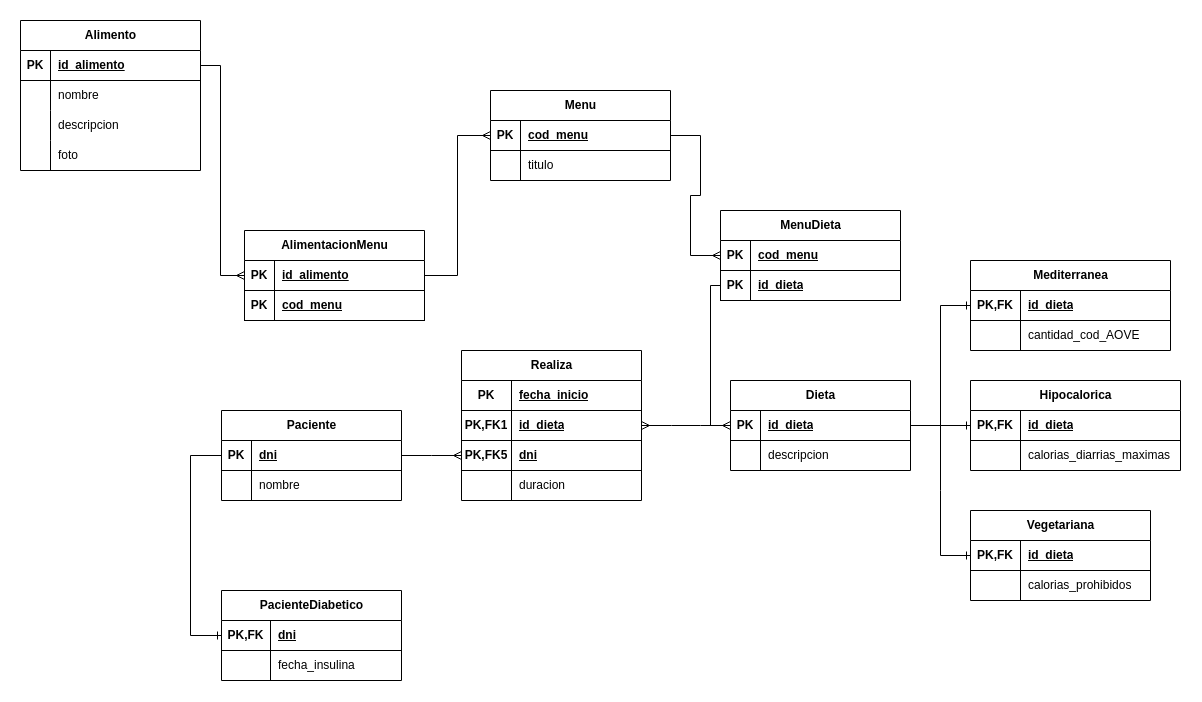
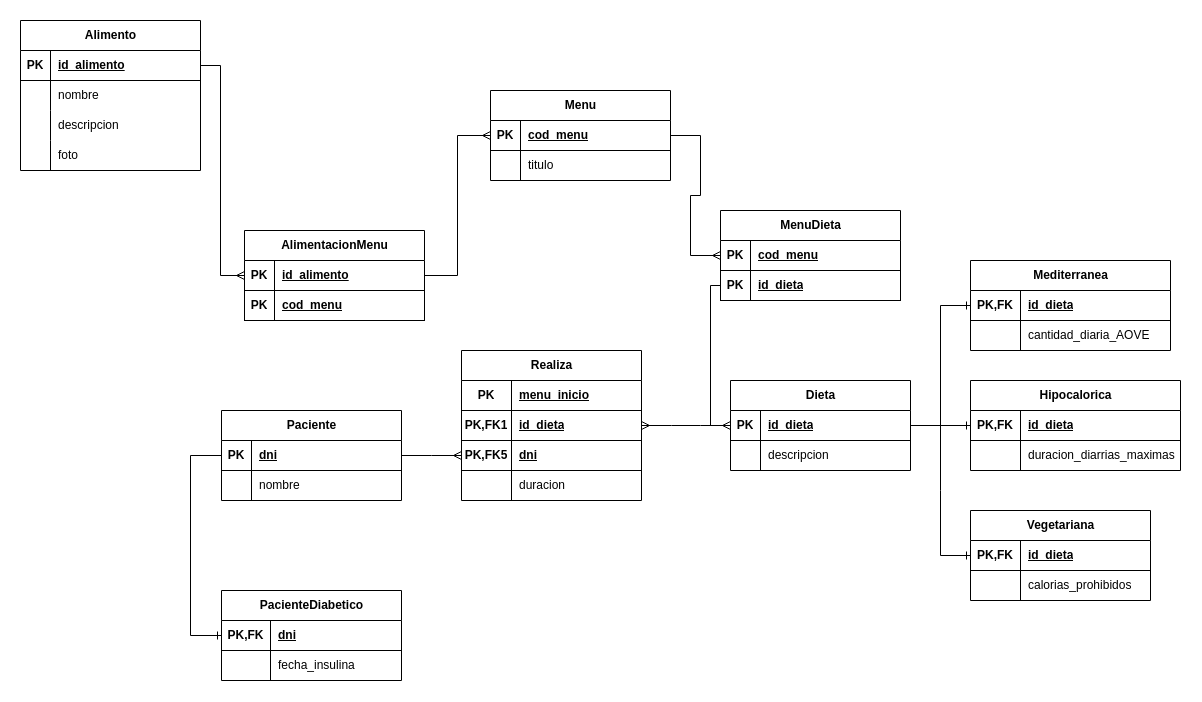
- <mxCell id="21" value="cantidad_cod_AOVE" style="shape=partialRectangle;connectable=0;fillColor=none;top=0;left=0;bottom=0;right=0;align=left;spacingLeft=6;overflow=hidden;whiteSpace=wrap;html=1;" parent="19" vertex="1"><mxGeometry x="50" width="150" height="30" as="geometry"><mxRectangle width="150" height="30" as="alternateBounds" /></mxGeometry></mxCell>
+ <mxCell id="21" value="cantidad_diaria_AOVE" style="shape=partialRectangle;connectable=0;fillColor=none;top=0;left=0;bottom=0;right=0;align=left;spacingLeft=6;overflow=hidden;whiteSpace=wrap;html=1;" parent="19" vertex="1"><mxGeometry x="50" width="150" height="30" as="geometry"><mxRectangle width="150" height="30" as="alternateBounds" /></mxGeometry></mxCell>
- <mxCell id="39" value="fecha_inicio" style="shape=partialRectangle;connectable=0;fillColor=none;top=0;left=0;bottom=0;right=0;align=left;spacingLeft=6;fontStyle=5;overflow=hidden;whiteSpace=wrap;html=1;" parent="37" vertex="1"><mxGeometry x="50" width="130" height="30" as="geometry"><mxRectangle width="130" height="30" as="alternateBounds" /></mxGeometry></mxCell>
+ <mxCell id="39" value="menu_inicio" style="shape=partialRectangle;connectable=0;fillColor=none;top=0;left=0;bottom=0;right=0;align=left;spacingLeft=6;fontStyle=5;overflow=hidden;whiteSpace=wrap;html=1;" parent="37" vertex="1"><mxGeometry x="50" width="130" height="30" as="geometry"><mxRectangle width="130" height="30" as="alternateBounds" /></mxGeometry></mxCell>
- <mxCell id="55" value="calorias_diarrias_maximas" style="shape=partialRectangle;connectable=0;fillColor=none;top=0;left=0;bottom=0;right=0;align=left;spacingLeft=6;overflow=hidden;whiteSpace=wrap;html=1;" parent="53" vertex="1"><mxGeometry x="50" width="160" height="30" as="geometry"><mxRectangle width="160" height="30" as="alternateBounds" /></mxGeometry></mxCell>
+ <mxCell id="55" value="duracion_diarrias_maximas" style="shape=partialRectangle;connectable=0;fillColor=none;top=0;left=0;bottom=0;right=0;align=left;spacingLeft=6;overflow=hidden;whiteSpace=wrap;html=1;" parent="53" vertex="1"><mxGeometry x="50" width="160" height="30" as="geometry"><mxRectangle width="160" height="30" as="alternateBounds" /></mxGeometry></mxCell>
